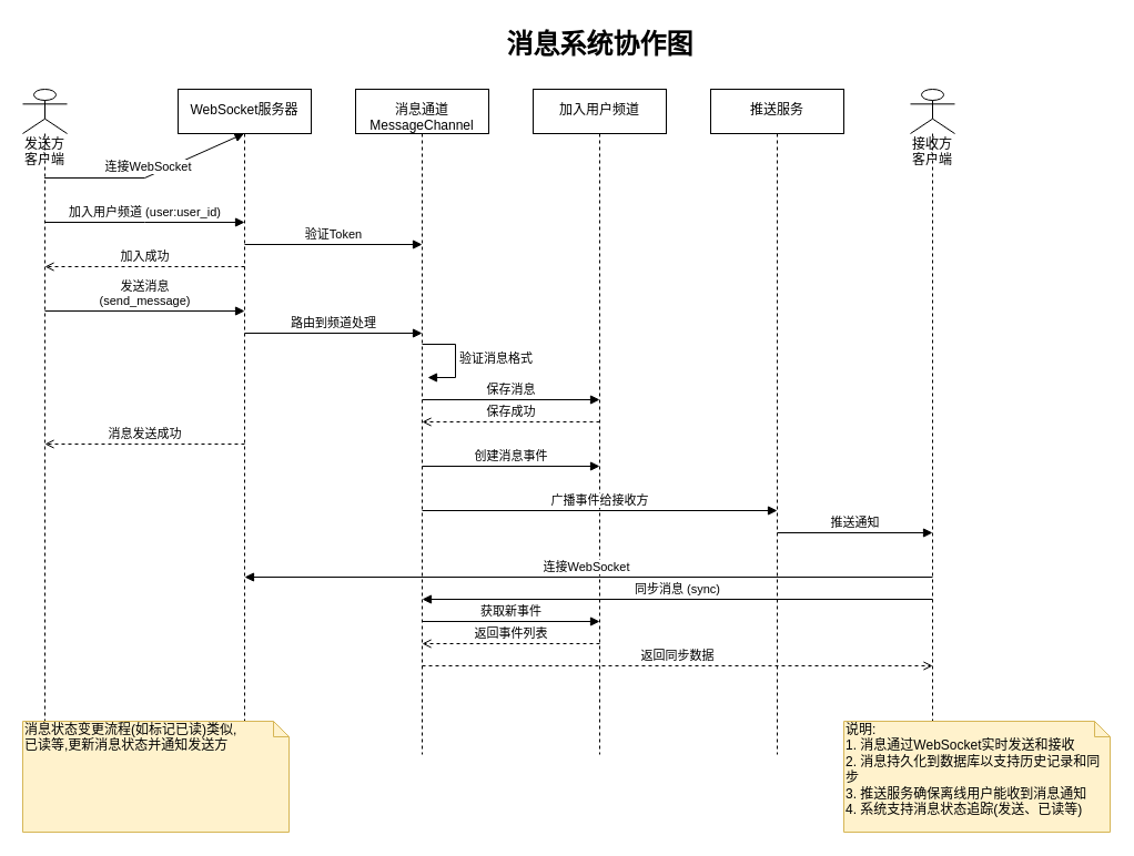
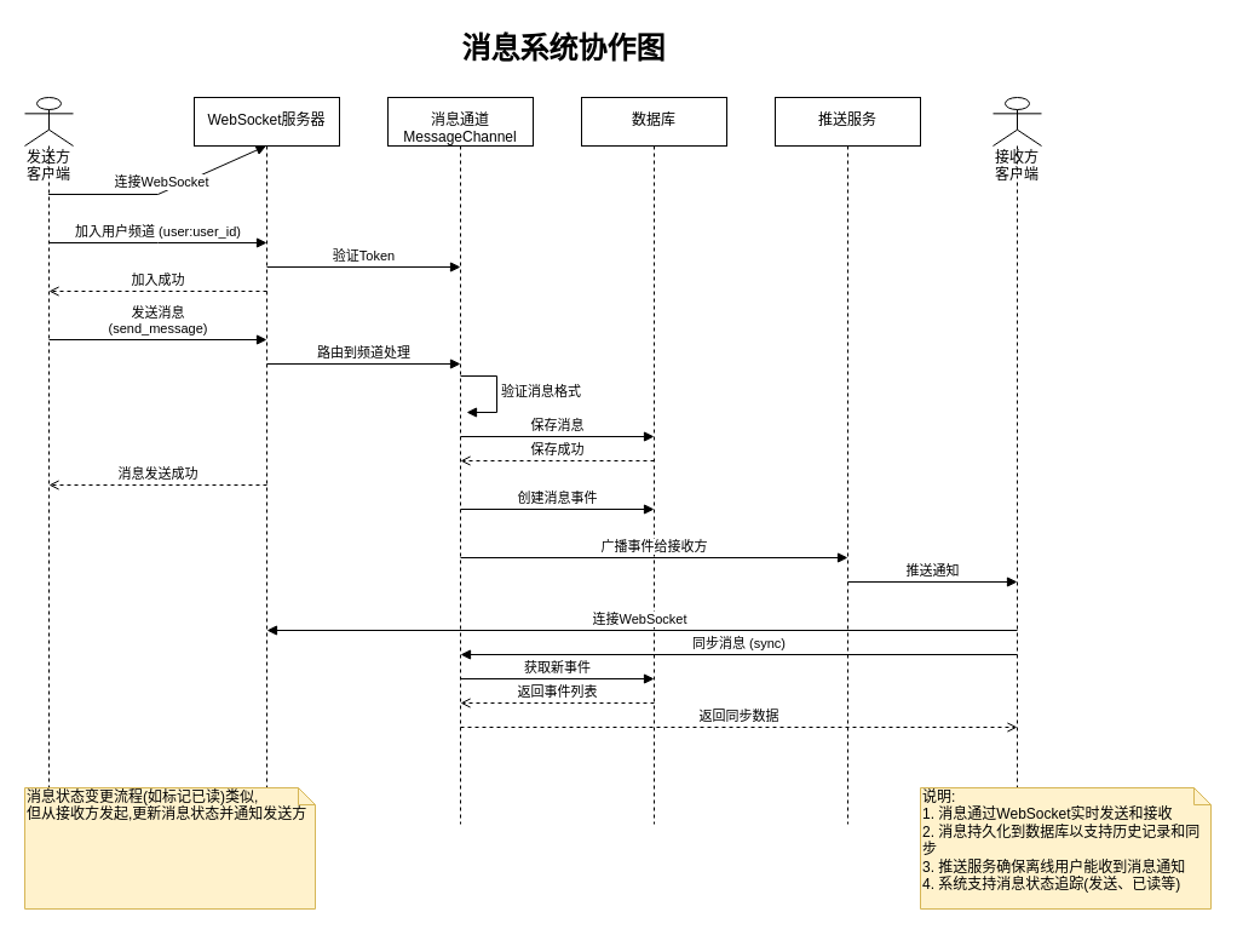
- <mxCell id="26" value="消息系统协作图" style="text;strokeColor=none;fillColor=none;html=1;fontSize=24;fontStyle=1;verticalAlign=middle;align=center;" vertex="1" parent="1"><mxGeometry x="420" y="20" width="240" height="40" as="geometry" /></mxCell>
+ <mxCell id="26" value="消息系统协作图" style="text;strokeColor=none;fillColor=none;html=1;fontSize=24;fontStyle=1;verticalAlign=middle;align=center;" vertex="1" parent="1"><mxGeometry x="345" y="20" width="240" height="40" as="geometry" /></mxCell>
- <mxCell id="6" value="加入用户频道" style="shape=umlLifeline;perimeter=lifelinePerimeter;whiteSpace=wrap;html=1;container=1;collapsible=0;recursiveResize=0;verticalAlign=top;spacingTop=5;outlineConnect=0;dashed=0;" vertex="1" parent="1"><mxGeometry x="480" y="80" width="120" height="600" as="geometry" /></mxCell>
+ <mxCell id="6" value="数据库" style="shape=umlLifeline;perimeter=lifelinePerimeter;whiteSpace=wrap;html=1;container=1;collapsible=0;recursiveResize=0;verticalAlign=top;spacingTop=5;outlineConnect=0;dashed=0;" vertex="1" parent="1"><mxGeometry x="480" y="80" width="120" height="600" as="geometry" /></mxCell>
- <mxCell id="28" value="消息状态变更流程(如标记已读)类似,&#10;已读等,更新消息状态并通知发送方" style="shape=note;whiteSpace=wrap;html=1;size=14;verticalAlign=top;align=left;spacingTop=-6;fillColor=#fff2cc;strokeColor=#d6b656;" vertex="1" parent="1"><mxGeometry x="20" y="650" width="240" height="100" as="geometry" /></mxCell>
+ <mxCell id="28" value="消息状态变更流程(如标记已读)类似,&#10;但从接收方发起,更新消息状态并通知发送方" style="shape=note;whiteSpace=wrap;html=1;size=14;verticalAlign=top;align=left;spacingTop=-6;fillColor=#fff2cc;strokeColor=#d6b656;" vertex="1" parent="1"><mxGeometry x="20" y="650" width="240" height="100" as="geometry" /></mxCell>
